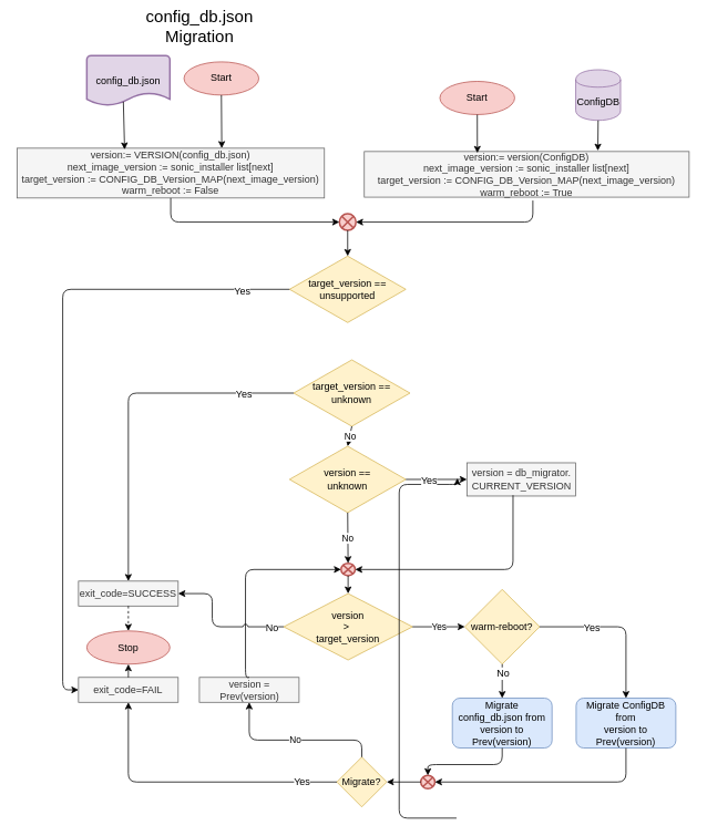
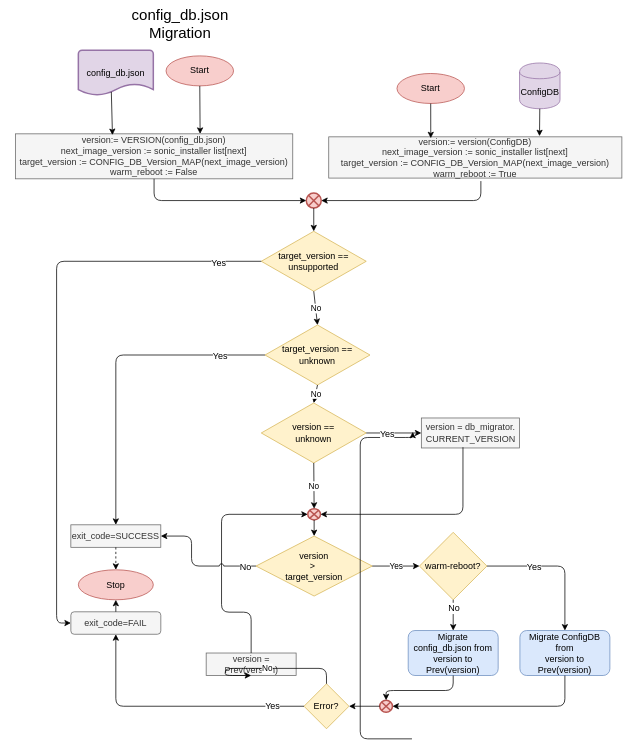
+ <mxCell id="33" value="No" style="endArrow=classic;html=1;exitX=0.5;exitY=1;exitDx=0;exitDy=0;entryX=0.5;entryY=0;entryDx=0;entryDy=0;" parent="1" source="32" target="27" edge="1"><mxGeometry width="50" height="50" relative="1" as="geometry"><mxPoint x="189" y="1147" as="sourcePoint" /><mxPoint x="239" y="1097" as="targetPoint" /></mxGeometry></mxCell>
- <mxCell id="23" value="exit_code=FAIL" style="rounded=0;whiteSpace=wrap;html=1;fillColor=#f5f5f5;strokeColor=#666666;fontColor=#333333;" parent="1" vertex="1"><mxGeometry x="94" y="815.5" width="120" height="30" as="geometry" /></mxCell>
+ <mxCell id="23" value="exit_code=FAIL" style="whiteSpace=wrap;html=1;fillColor=#f5f5f5;strokeColor=#666666;fontColor=#333333;rounded=1;" parent="1" vertex="1"><mxGeometry x="94" y="815.5" width="120" height="30" as="geometry" /></mxCell>
- <mxCell id="6" value="version = Prev(version)" style="rounded=0;whiteSpace=wrap;html=1;fillColor=#f5f5f5;strokeColor=#666666;fontColor=#333333;" parent="1" vertex="1"><mxGeometry x="239.5" y="815.5" width="120" height="30" as="geometry" /></mxCell>
+ <mxCell id="6" value="version = Prev(version)" style="rounded=0;whiteSpace=wrap;html=1;fillColor=#f5f5f5;strokeColor=#666666;fontColor=#333333;" parent="1" vertex="1"><mxGeometry x="274.5" y="870.5" width="120" height="30" as="geometry" /></mxCell>
- <mxCell id="20" value="Migrate?" style="rhombus;whiteSpace=wrap;html=1;fillColor=#fff2cc;strokeColor=#d6b656;" parent="1" vertex="1"><mxGeometry x="405" y="911.5" width="60" height="60" as="geometry" /></mxCell>
+ <mxCell id="20" value="Error?" style="rhombus;whiteSpace=wrap;html=1;fillColor=#fff2cc;strokeColor=#d6b656;" parent="1" vertex="1"><mxGeometry x="405" y="911.5" width="60" height="60" as="geometry" /></mxCell>
